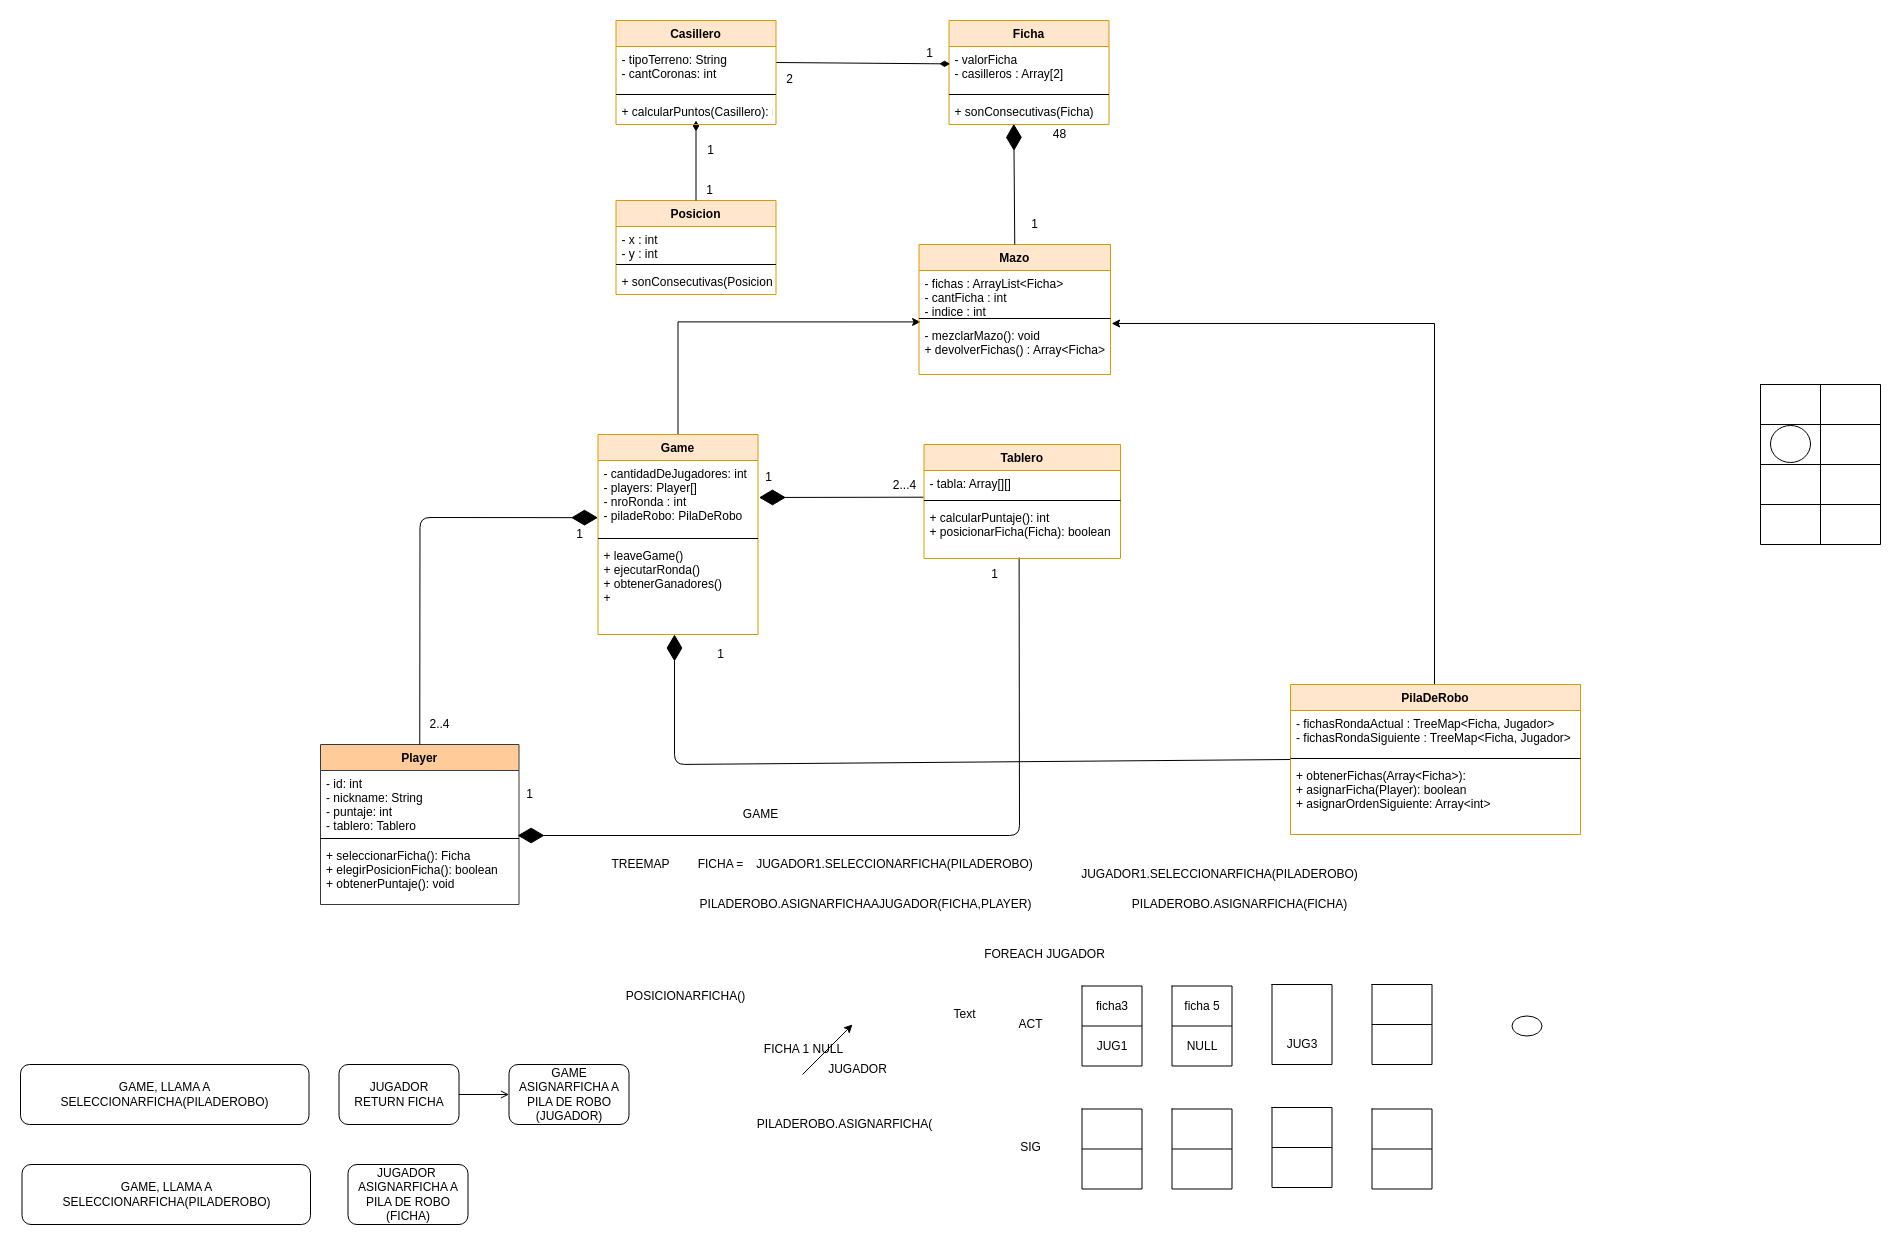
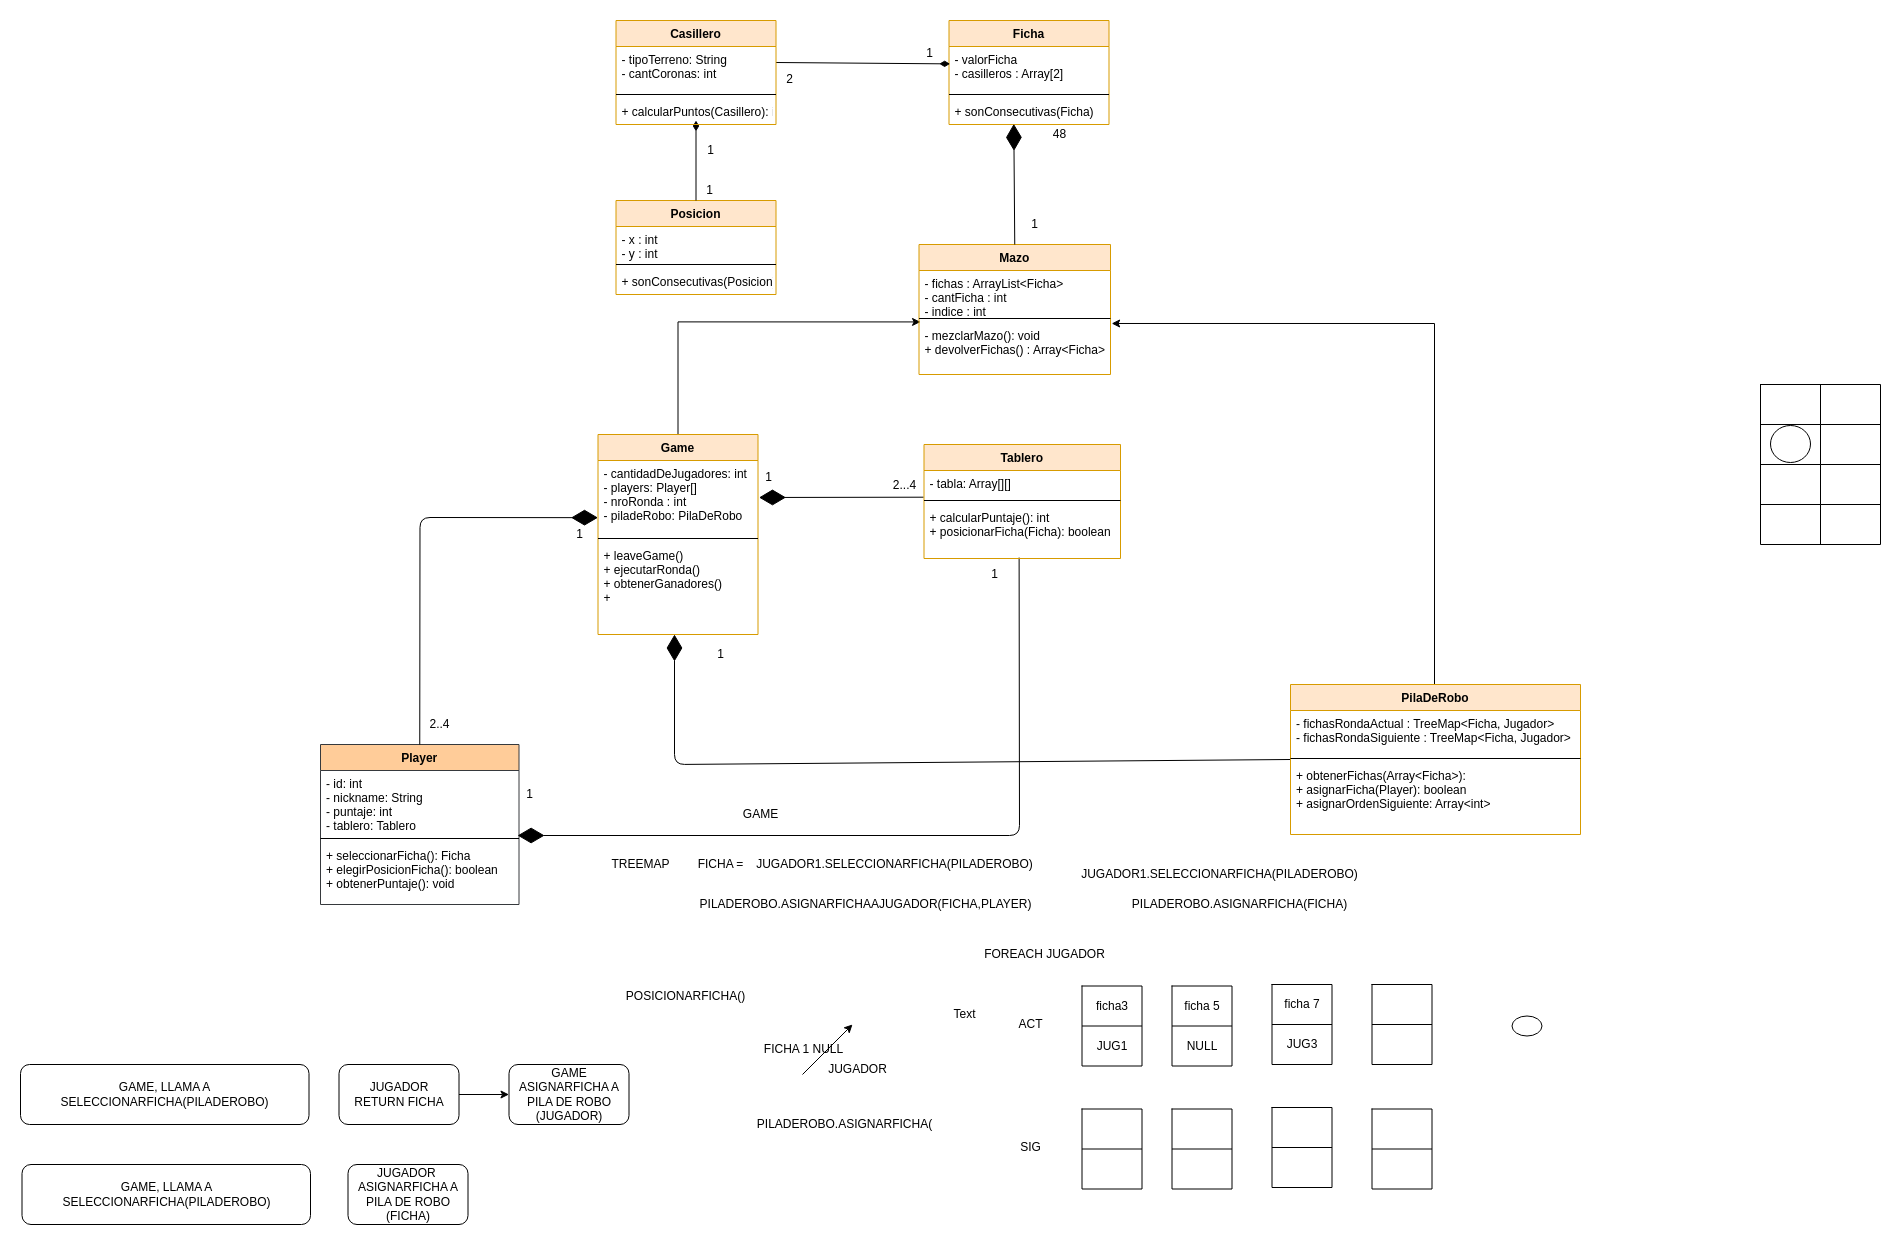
+ <mxCell id="73" value="ficha 7" style="shape=partialRectangle;html=1;whiteSpace=wrap;connectable=0;overflow=hidden;fillColor=none;top=0;left=0;bottom=0;right=0;" parent="72" vertex="1"><mxGeometry width="60" height="40" as="geometry" /></mxCell>
- <mxCell id="114" value="" style="edgeStyle=orthogonalEdgeStyle;rounded=0;orthogonalLoop=1;jettySize=auto;html=1;endArrow=open;" parent="1" source="115" target="116" edge="1"><mxGeometry relative="1" as="geometry" /></mxCell>
+ <mxCell id="114" value="" style="edgeStyle=orthogonalEdgeStyle;rounded=0;orthogonalLoop=1;jettySize=auto;html=1;" parent="1" source="115" target="116" edge="1"><mxGeometry relative="1" as="geometry" /></mxCell>
